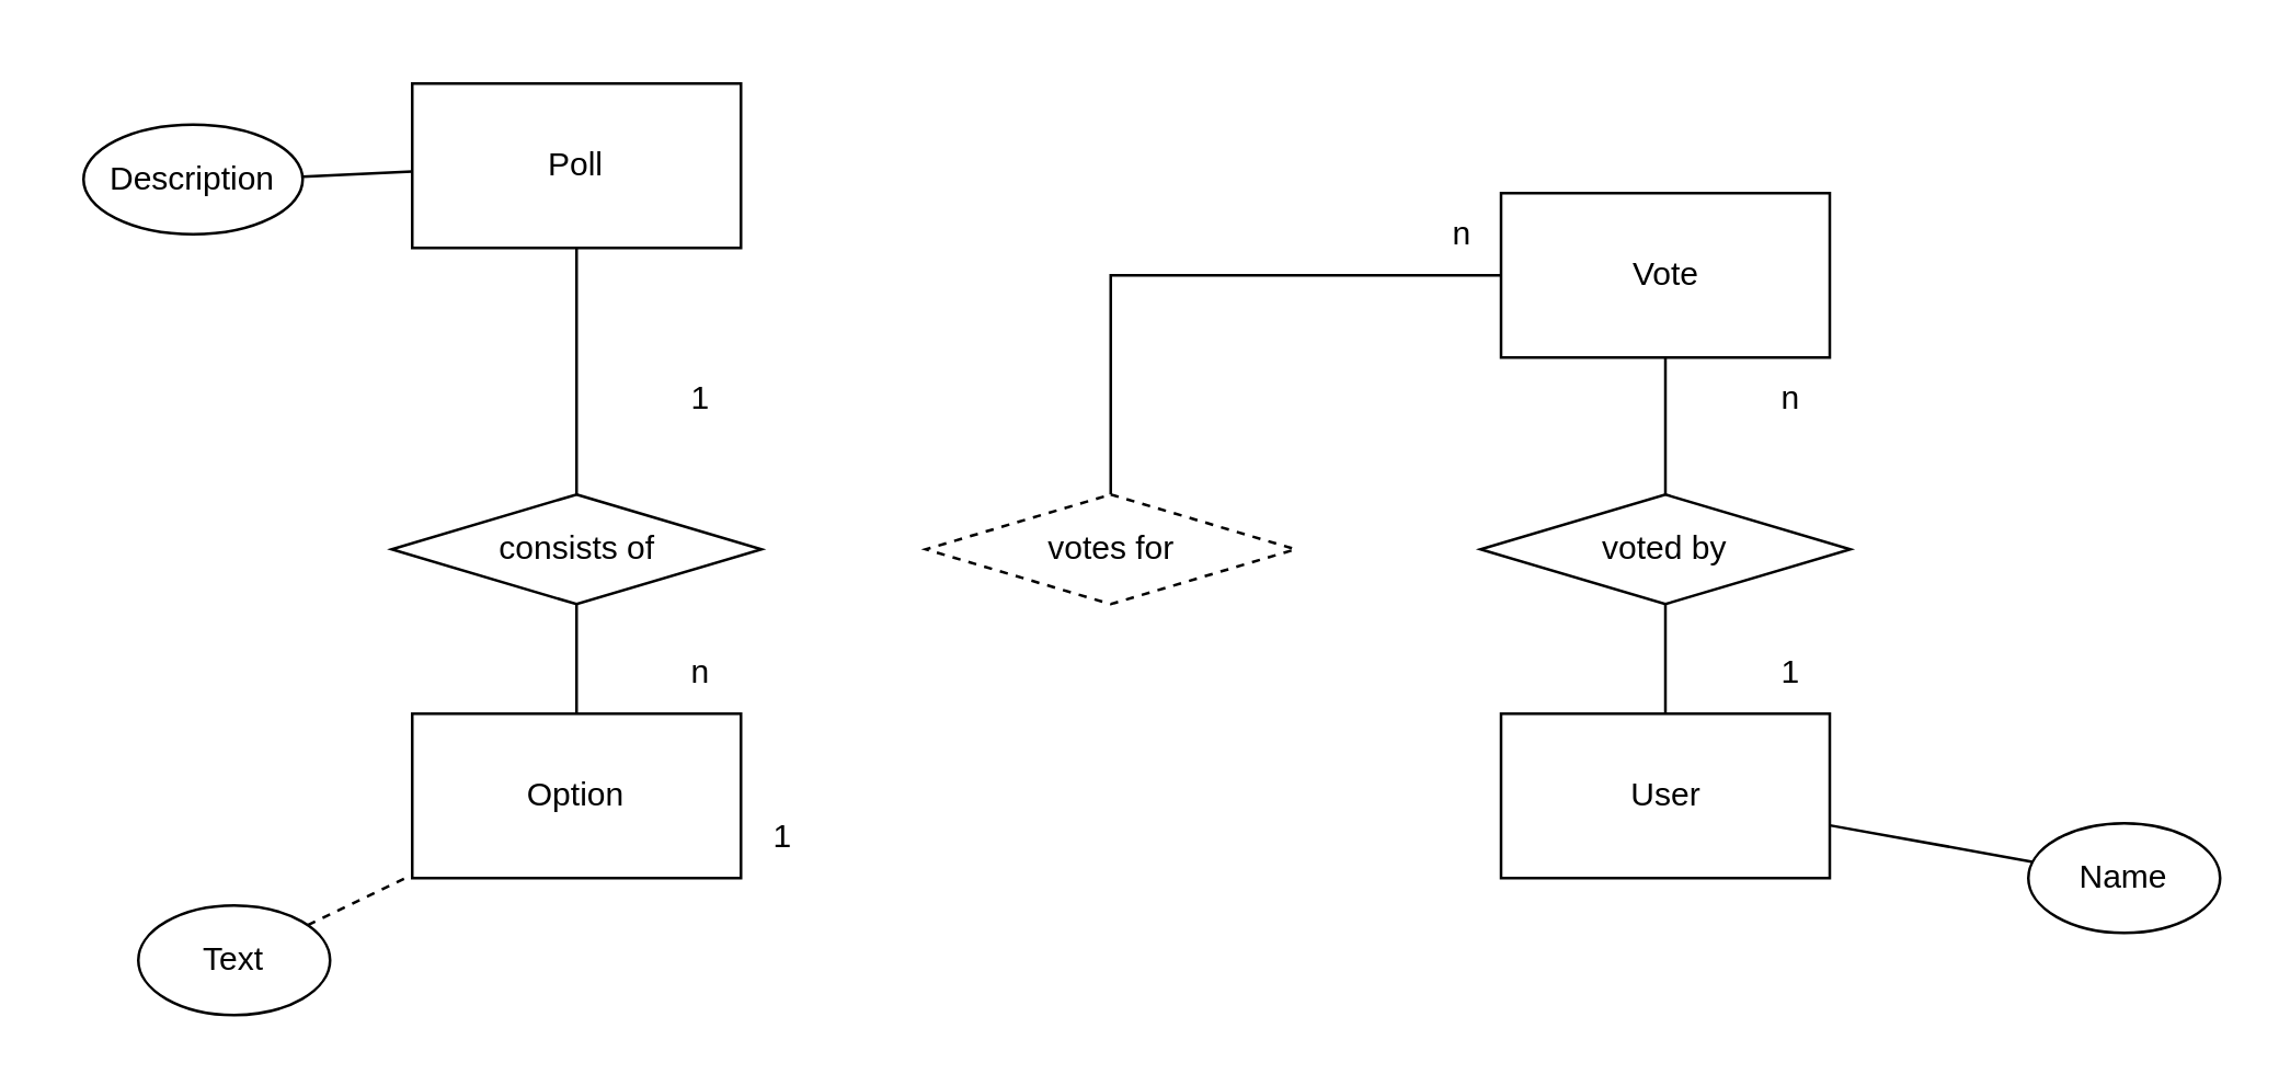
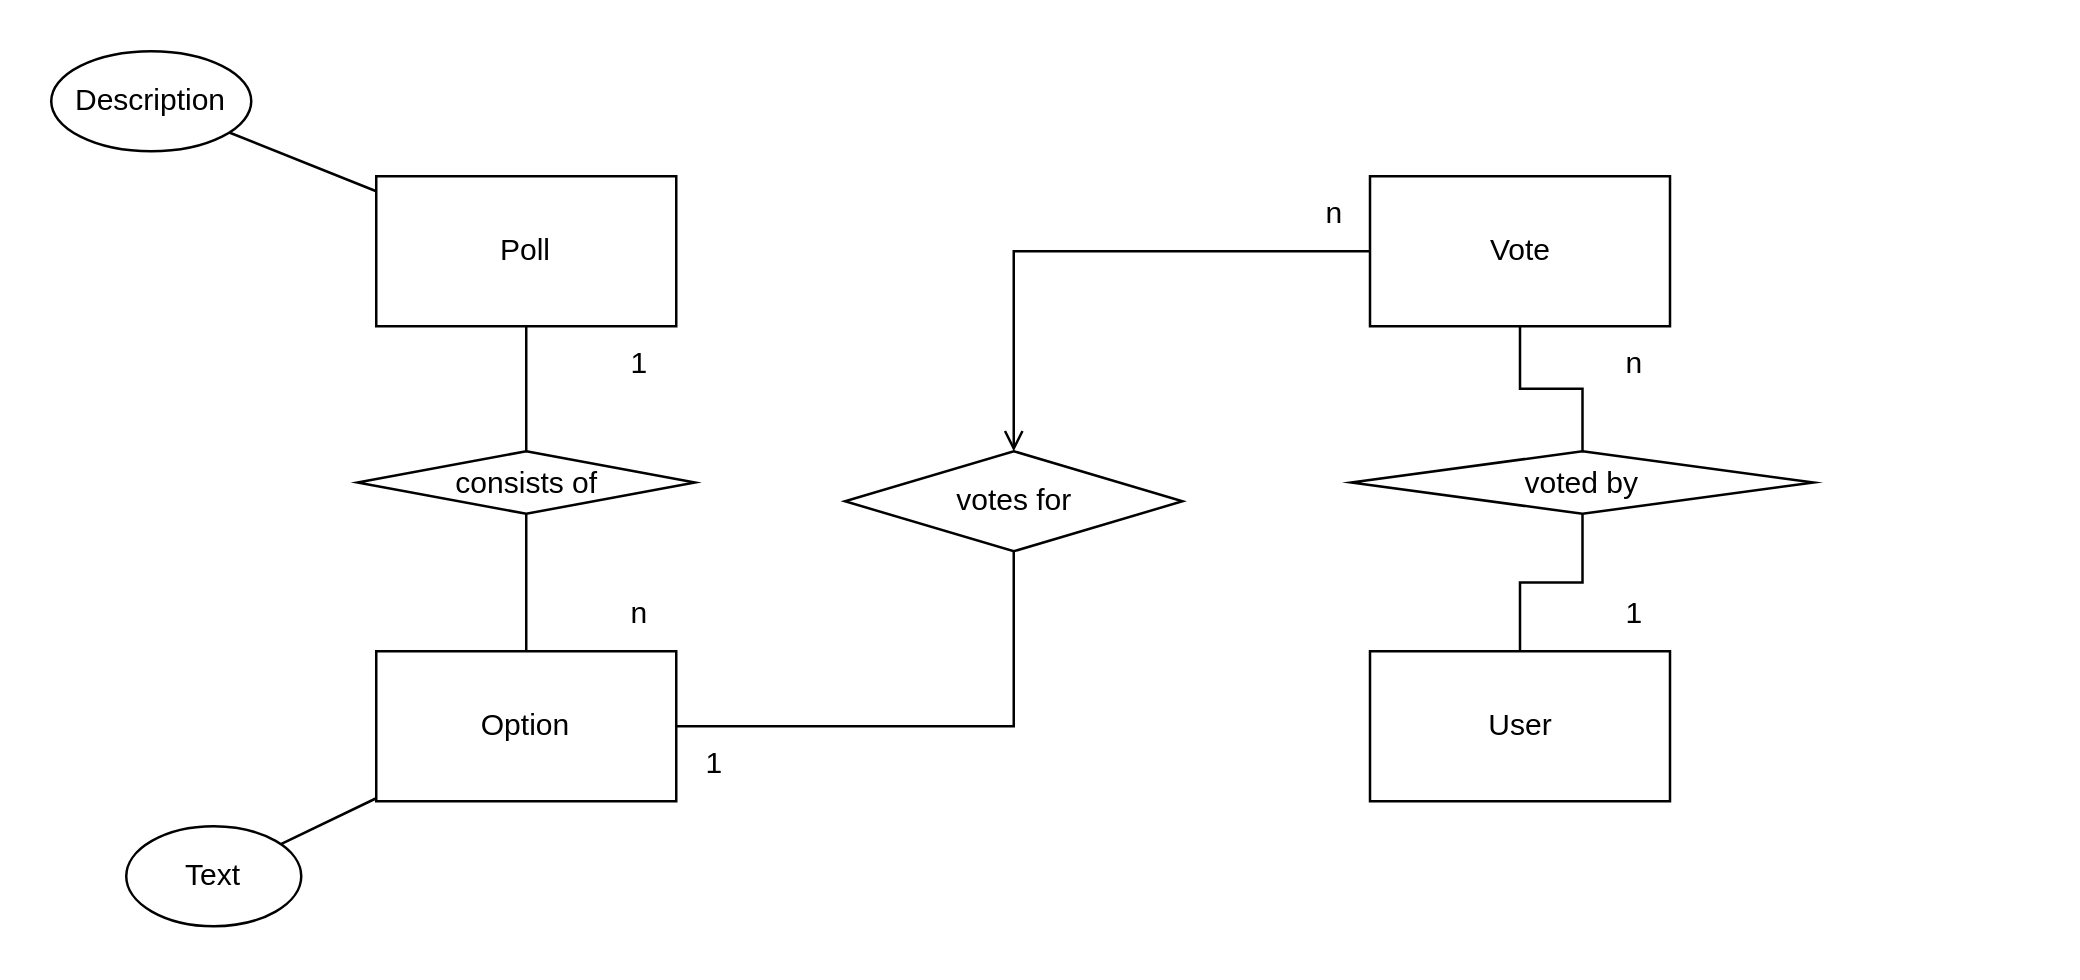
- <mxCell id="3" value="Poll" style="rounded=0;whiteSpace=wrap;html=1;" parent="1" vertex="1"><mxGeometry x="150" y="30" width="120" height="60" as="geometry" /></mxCell>
+ <mxCell id="3" value="Poll" style="rounded=0;whiteSpace=wrap;html=1;" parent="1" vertex="1"><mxGeometry x="150" y="70" width="120" height="60" as="geometry" /></mxCell>
- <mxCell id="16" value="Description" style="ellipse;whiteSpace=wrap;html=1;" parent="1" vertex="1"><mxGeometry x="30" y="45" width="80" height="40" as="geometry" /></mxCell>
+ <mxCell id="16" value="Description" style="ellipse;whiteSpace=wrap;html=1;" parent="1" vertex="1"><mxGeometry x="20" y="20" width="80" height="40" as="geometry" /></mxCell>
- <mxCell id="4" style="edgeStyle=orthogonalEdgeStyle;rounded=0;orthogonalLoop=1;jettySize=auto;html=1;endArrow=none;startFill=0;" parent="1" source="6" target="18" edge="1"><mxGeometry relative="1" as="geometry" /></mxCell>
+ <mxCell id="4" style="edgeStyle=orthogonalEdgeStyle;rounded=0;orthogonalLoop=1;jettySize=auto;html=1;endArrow=open;startFill=0;" parent="1" source="6" target="18" edge="1"><mxGeometry relative="1" as="geometry" /></mxCell>
- <mxCell id="12" value="consists of" style="rhombus;whiteSpace=wrap;html=1;" parent="1" vertex="1"><mxGeometry x="142.5" y="180" width="135" height="40" as="geometry" /></mxCell>
+ <mxCell id="12" value="consists of" style="rhombus;whiteSpace=wrap;html=1;" parent="1" vertex="1"><mxGeometry x="142.5" y="180" width="135" height="25" as="geometry" /></mxCell>
- <mxCell id="18" value="votes for" style="rhombus;whiteSpace=wrap;html=1;dashed=1;" parent="1" vertex="1"><mxGeometry x="337.5" y="180" width="135" height="40" as="geometry" /></mxCell>
+ <mxCell id="18" value="votes for" style="rhombus;whiteSpace=wrap;html=1;" parent="1" vertex="1"><mxGeometry x="337.5" y="180" width="135" height="40" as="geometry" /></mxCell>
- <mxCell id="24" value="voted by" style="rhombus;whiteSpace=wrap;html=1;" parent="1" vertex="1"><mxGeometry x="540" y="180" width="135" height="40" as="geometry" /></mxCell>
+ <mxCell id="24" value="voted by" style="rhombus;whiteSpace=wrap;html=1;" parent="1" vertex="1"><mxGeometry x="540" y="180" width="185" height="25" as="geometry" /></mxCell>
+ <mxCell id="17" style="edgeStyle=orthogonalEdgeStyle;rounded=0;orthogonalLoop=1;jettySize=auto;html=1;endArrow=none;startFill=0;exitX=0.5;exitY=1;exitDx=0;exitDy=0;" parent="1" source="18" target="7" edge="1"><mxGeometry relative="1" as="geometry"><Array as="points"><mxPoint x="405" y="290" /></Array></mxGeometry></mxCell>
- <mxCell id="9" style="rounded=0;orthogonalLoop=1;jettySize=auto;html=1;endArrow=none;startFill=0;" parent="1" source="10" target="8" edge="1"><mxGeometry relative="1" as="geometry" /></mxCell>
- <mxCell id="10" value="Name" style="ellipse;whiteSpace=wrap;html=1;" parent="1" vertex="1"><mxGeometry x="740" y="300" width="70" height="40" as="geometry" /></mxCell>
- <mxCell id="25" style="rounded=0;orthogonalLoop=1;jettySize=auto;html=1;endArrow=none;startFill=0;dashed=1;" parent="1" source="26" target="7" edge="1"><mxGeometry relative="1" as="geometry" /></mxCell>
+ <mxCell id="25" style="rounded=0;orthogonalLoop=1;jettySize=auto;html=1;endArrow=none;startFill=0;" parent="1" source="26" target="7" edge="1"><mxGeometry relative="1" as="geometry" /></mxCell>
